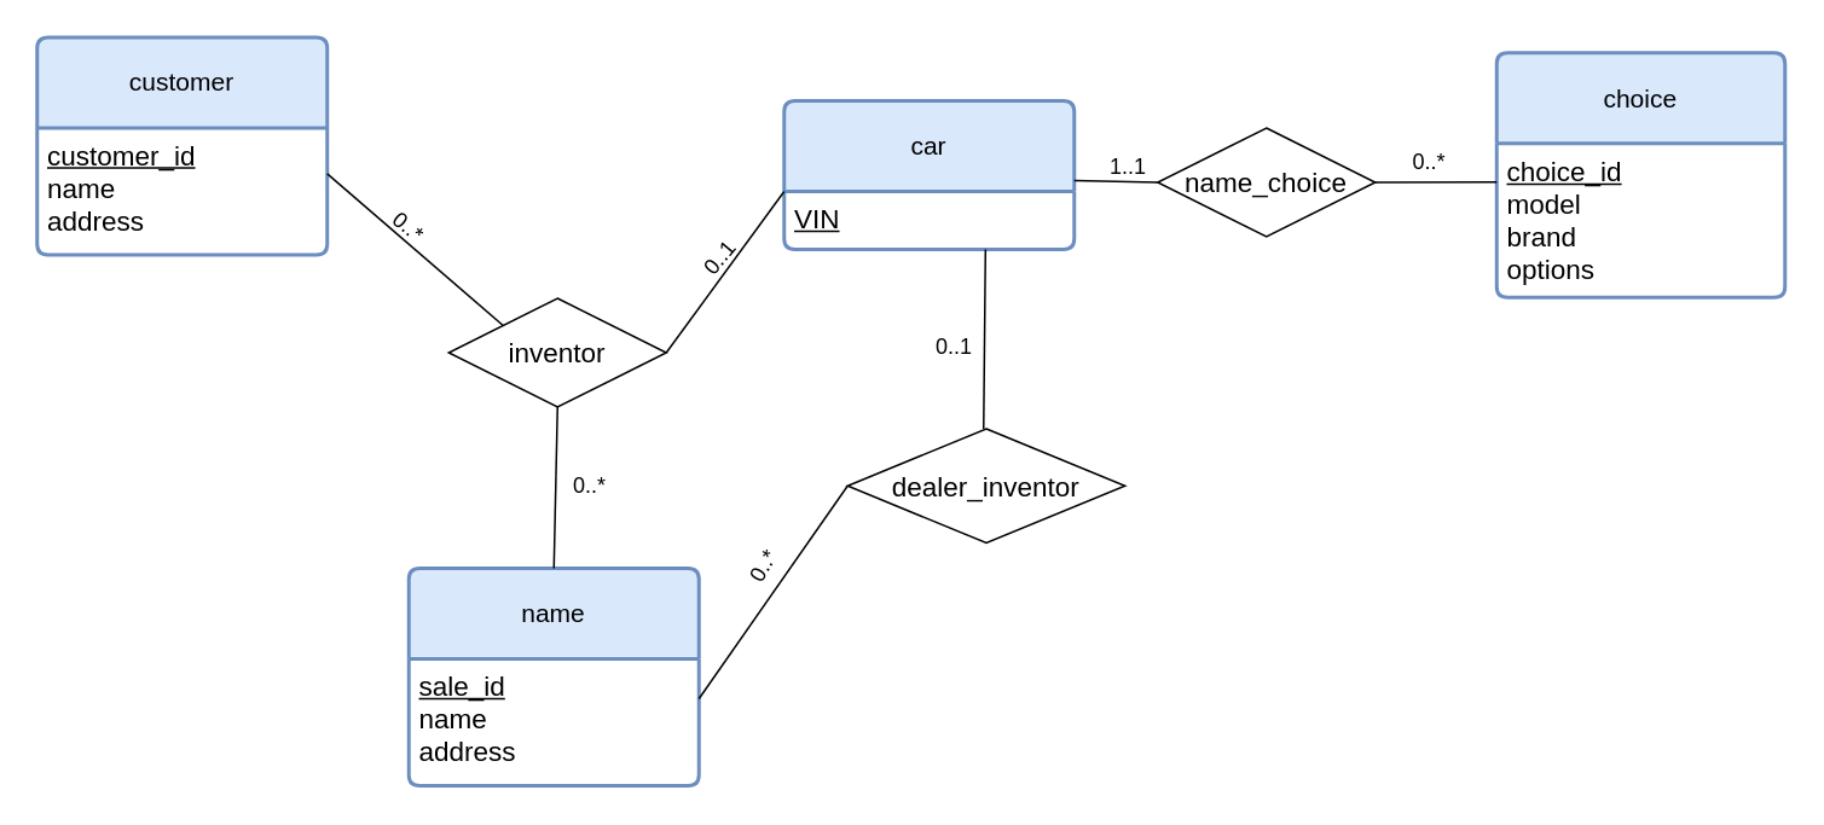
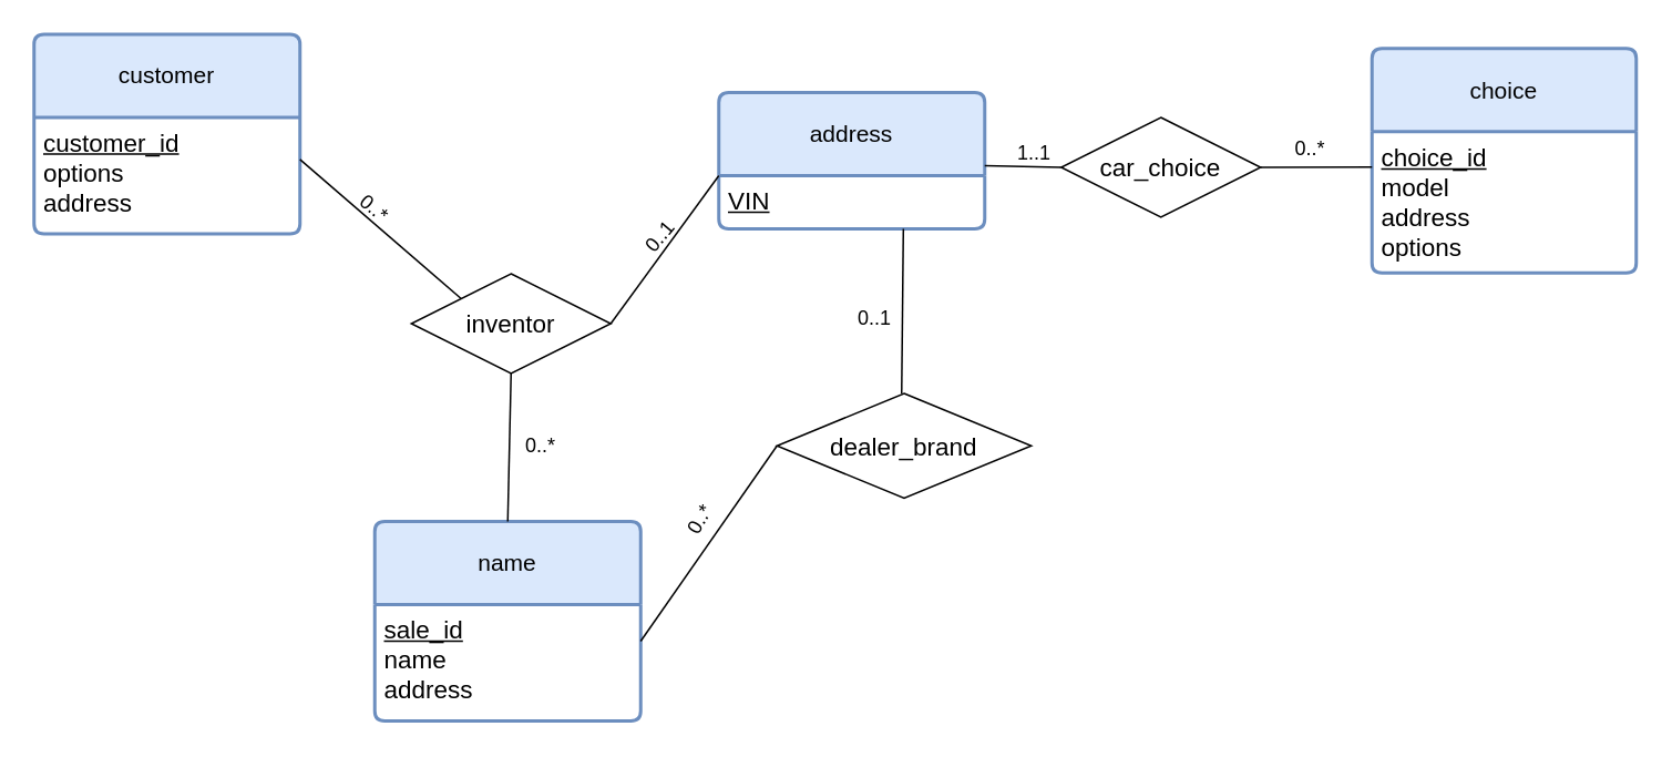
- <mxCell id="2" value="car" style="swimlane;childLayout=stackLayout;horizontal=1;startSize=50;horizontalStack=0;rounded=1;fontSize=14;fontStyle=0;strokeWidth=2;resizeParent=0;resizeLast=1;shadow=0;dashed=0;align=center;arcSize=4;whiteSpace=wrap;html=1;fillColor=#dae8fc;strokeColor=#6c8ebf;" vertex="1" parent="1"><mxGeometry x="432" y="55" width="160" height="82" as="geometry" /></mxCell>
+ <mxCell id="2" value="address" style="swimlane;childLayout=stackLayout;horizontal=1;startSize=50;horizontalStack=0;rounded=1;fontSize=14;fontStyle=0;strokeWidth=2;resizeParent=0;resizeLast=1;shadow=0;dashed=0;align=center;arcSize=4;whiteSpace=wrap;html=1;fillColor=#dae8fc;strokeColor=#6c8ebf;" vertex="1" parent="1"><mxGeometry x="432" y="55" width="160" height="82" as="geometry" /></mxCell>
- <mxCell id="7" value="&lt;div&gt;&lt;font style=&quot;font-size: 15px;&quot;&gt;&lt;u&gt;customer_id&lt;/u&gt;&lt;/font&gt;&lt;/div&gt;&lt;div&gt;&lt;span style=&quot;font-size: 15px;&quot;&gt;name&lt;/span&gt;&lt;/div&gt;&lt;div&gt;&lt;span style=&quot;font-size: 15px;&quot;&gt;address&lt;/span&gt;&lt;/div&gt;" style="align=left;strokeColor=none;fillColor=none;spacingLeft=4;spacingRight=4;fontSize=12;verticalAlign=top;resizable=0;rotatable=0;part=1;html=1;whiteSpace=wrap;" vertex="1" parent="6"><mxGeometry y="50" width="160" height="70" as="geometry" /></mxCell>
+ <mxCell id="7" value="&lt;div&gt;&lt;font style=&quot;font-size: 15px;&quot;&gt;&lt;u&gt;customer_id&lt;/u&gt;&lt;/font&gt;&lt;/div&gt;&lt;div&gt;&lt;span style=&quot;font-size: 15px;&quot;&gt;options&lt;/span&gt;&lt;/div&gt;&lt;div&gt;&lt;span style=&quot;font-size: 15px;&quot;&gt;address&lt;/span&gt;&lt;/div&gt;" style="align=left;strokeColor=none;fillColor=none;spacingLeft=4;spacingRight=4;fontSize=12;verticalAlign=top;resizable=0;rotatable=0;part=1;html=1;whiteSpace=wrap;" vertex="1" parent="6"><mxGeometry y="50" width="160" height="70" as="geometry" /></mxCell>
- <mxCell id="11" value="&lt;font style=&quot;font-size: 15px;&quot;&gt;name_choice&lt;/font&gt;" style="shape=rhombus;perimeter=rhombusPerimeter;whiteSpace=wrap;html=1;align=center;" vertex="1" parent="1"><mxGeometry x="638" y="70" width="120" height="60" as="geometry" /></mxCell>
+ <mxCell id="11" value="&lt;font style=&quot;font-size: 15px;&quot;&gt;car_choice&lt;/font&gt;" style="shape=rhombus;perimeter=rhombusPerimeter;whiteSpace=wrap;html=1;align=center;" vertex="1" parent="1"><mxGeometry x="638" y="70" width="120" height="60" as="geometry" /></mxCell>
- <mxCell id="5" value="&lt;div&gt;&lt;span style=&quot;font-size: 15px;&quot;&gt;&lt;u&gt;choice_id&lt;/u&gt;&lt;/span&gt;&lt;/div&gt;&lt;div&gt;&lt;span style=&quot;font-size: 15px;&quot;&gt;model&lt;/span&gt;&lt;/div&gt;&lt;div&gt;&lt;span style=&quot;font-size: 15px;&quot;&gt;brand&lt;/span&gt;&lt;/div&gt;&lt;div&gt;&lt;span style=&quot;font-size: 15px;&quot;&gt;options&lt;/span&gt;&lt;/div&gt;" style="align=left;strokeColor=none;fillColor=none;spacingLeft=4;spacingRight=4;fontSize=12;verticalAlign=top;resizable=0;rotatable=0;part=1;html=1;whiteSpace=wrap;" vertex="1" parent="4"><mxGeometry y="50" width="159" height="85" as="geometry" /></mxCell>
+ <mxCell id="5" value="&lt;div&gt;&lt;span style=&quot;font-size: 15px;&quot;&gt;&lt;u&gt;choice_id&lt;/u&gt;&lt;/span&gt;&lt;/div&gt;&lt;div&gt;&lt;span style=&quot;font-size: 15px;&quot;&gt;model&lt;/span&gt;&lt;/div&gt;&lt;div&gt;&lt;span style=&quot;font-size: 15px;&quot;&gt;address&lt;/span&gt;&lt;/div&gt;&lt;div&gt;&lt;span style=&quot;font-size: 15px;&quot;&gt;options&lt;/span&gt;&lt;/div&gt;" style="align=left;strokeColor=none;fillColor=none;spacingLeft=4;spacingRight=4;fontSize=12;verticalAlign=top;resizable=0;rotatable=0;part=1;html=1;whiteSpace=wrap;" vertex="1" parent="4"><mxGeometry y="50" width="159" height="85" as="geometry" /></mxCell>
- <mxCell id="12" value="&lt;font style=&quot;font-size: 15px;&quot;&gt;dealer_inventor&lt;/font&gt;" style="shape=rhombus;perimeter=rhombusPerimeter;whiteSpace=wrap;html=1;align=center;" vertex="1" parent="1"><mxGeometry x="467" y="236" width="153" height="63" as="geometry" /></mxCell>
+ <mxCell id="12" value="&lt;font style=&quot;font-size: 15px;&quot;&gt;dealer_brand&lt;/font&gt;" style="shape=rhombus;perimeter=rhombusPerimeter;whiteSpace=wrap;html=1;align=center;" vertex="1" parent="1"><mxGeometry x="467" y="236" width="153" height="63" as="geometry" /></mxCell>
